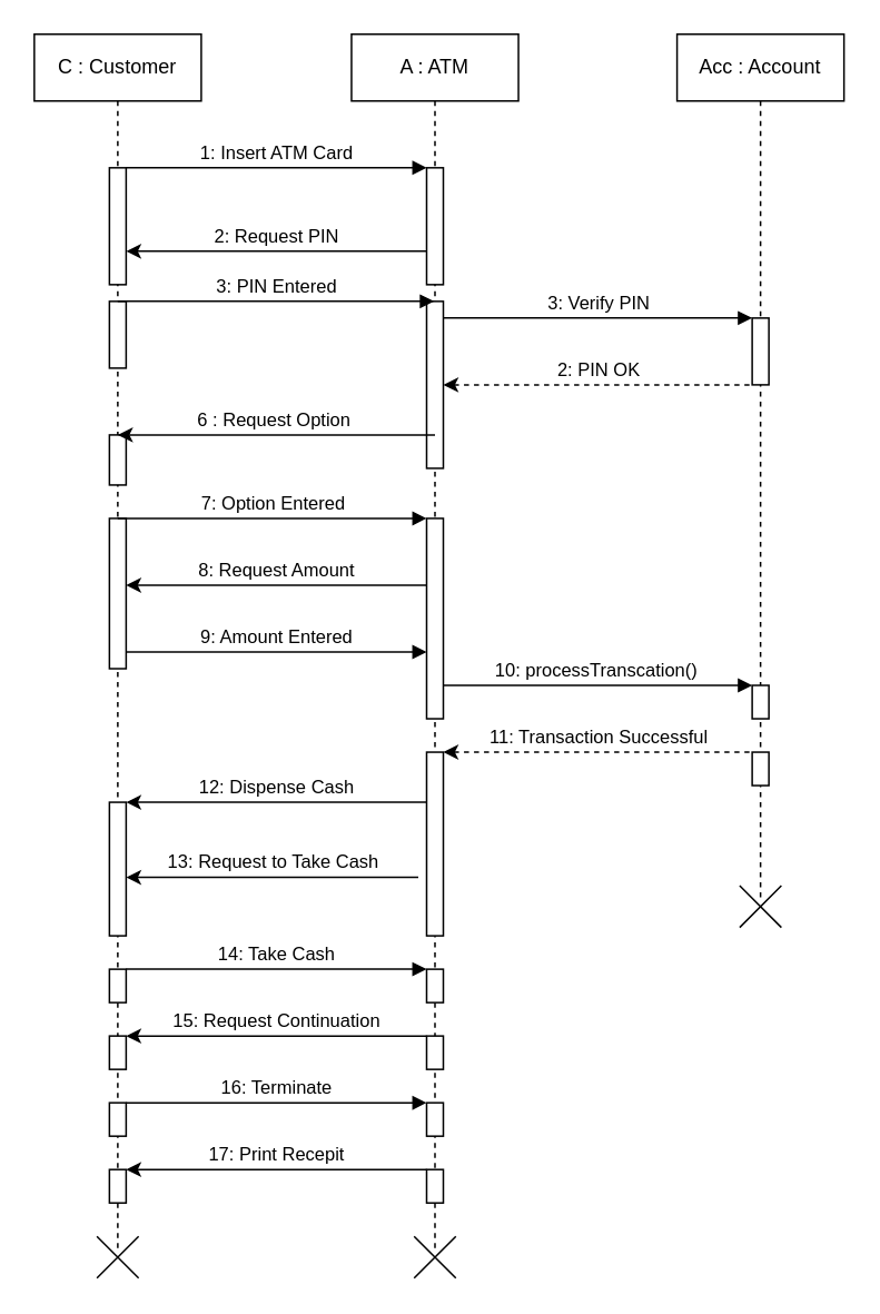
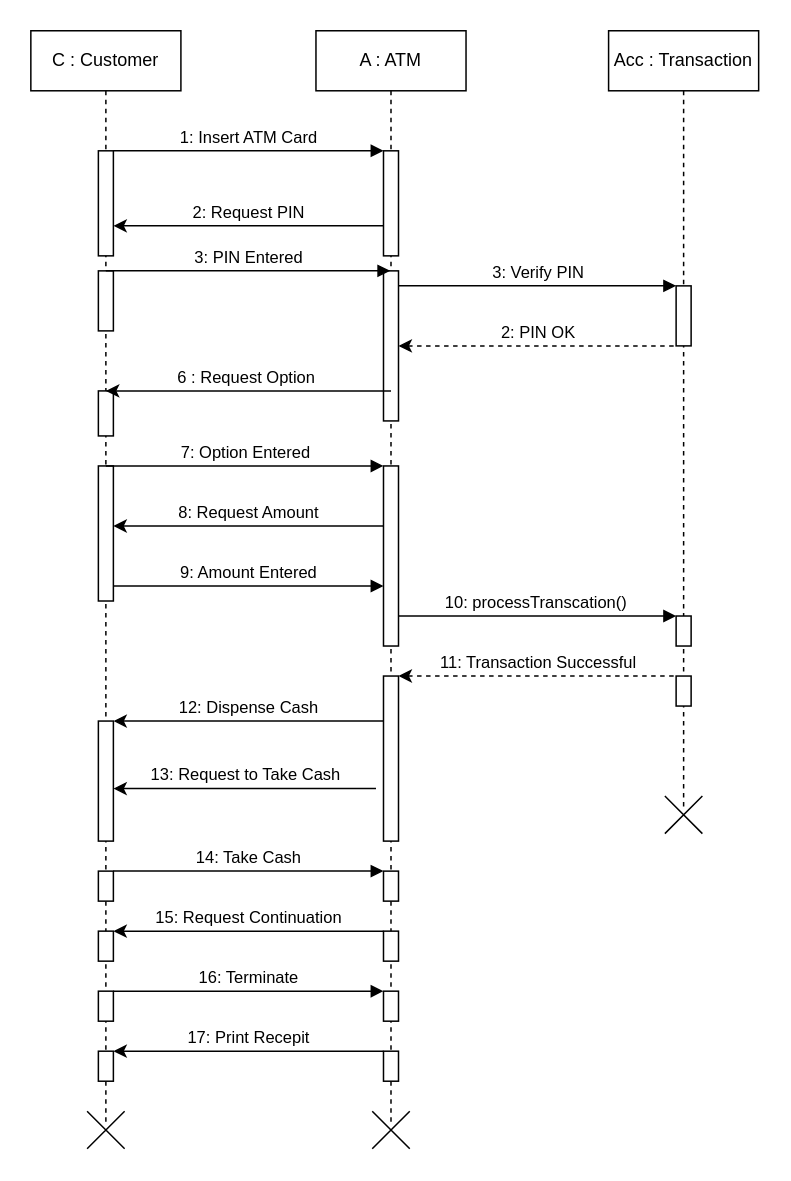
- <mxCell id="22" value="Acc : Account" style="shape=umlLifeline;perimeter=lifelinePerimeter;whiteSpace=wrap;html=1;container=0;dropTarget=0;collapsible=0;recursiveResize=0;outlineConnect=0;portConstraint=eastwest;newEdgeStyle={&quot;edgeStyle&quot;:&quot;elbowEdgeStyle&quot;,&quot;elbow&quot;:&quot;vertical&quot;,&quot;curved&quot;:0,&quot;rounded&quot;:0};" vertex="1" parent="1"><mxGeometry x="405" y="20" width="100" height="520" as="geometry" /></mxCell>
+ <mxCell id="22" value="Acc : Transaction" style="shape=umlLifeline;perimeter=lifelinePerimeter;whiteSpace=wrap;html=1;container=0;dropTarget=0;collapsible=0;recursiveResize=0;outlineConnect=0;portConstraint=eastwest;newEdgeStyle={&quot;edgeStyle&quot;:&quot;elbowEdgeStyle&quot;,&quot;elbow&quot;:&quot;vertical&quot;,&quot;curved&quot;:0,&quot;rounded&quot;:0};" vertex="1" parent="1"><mxGeometry x="405" y="20" width="100" height="520" as="geometry" /></mxCell>
